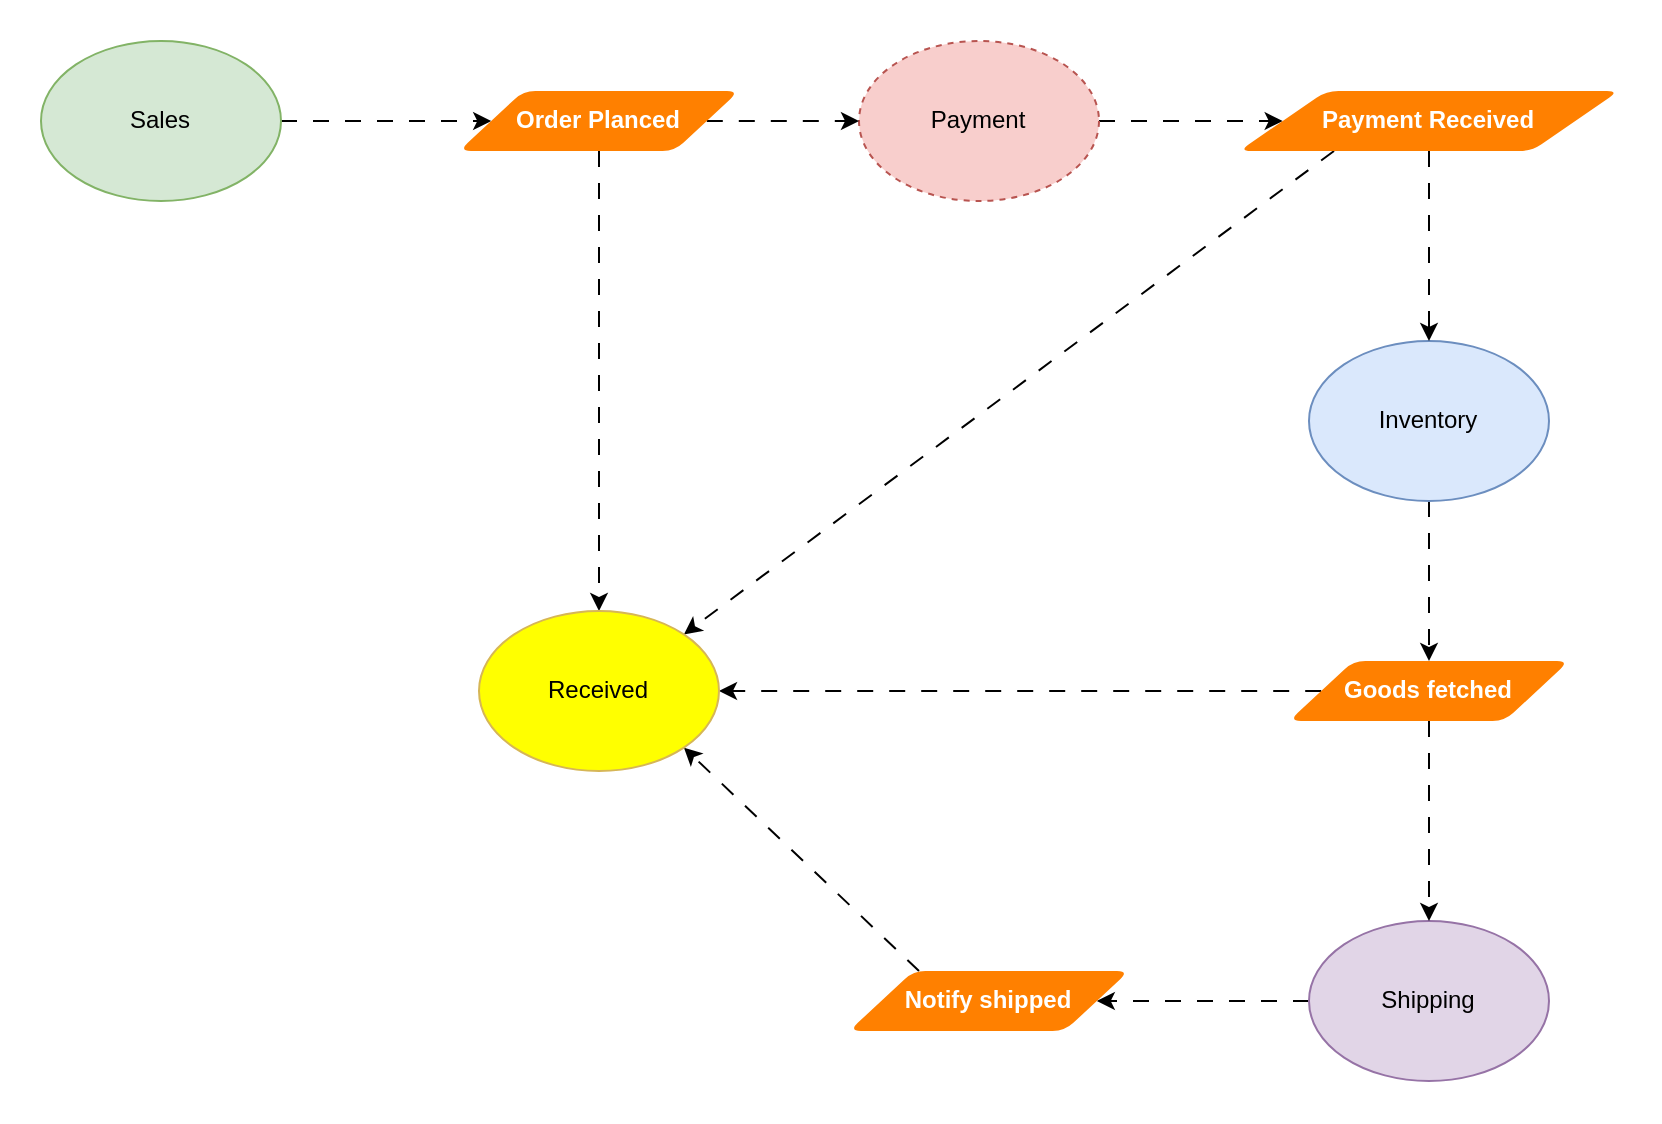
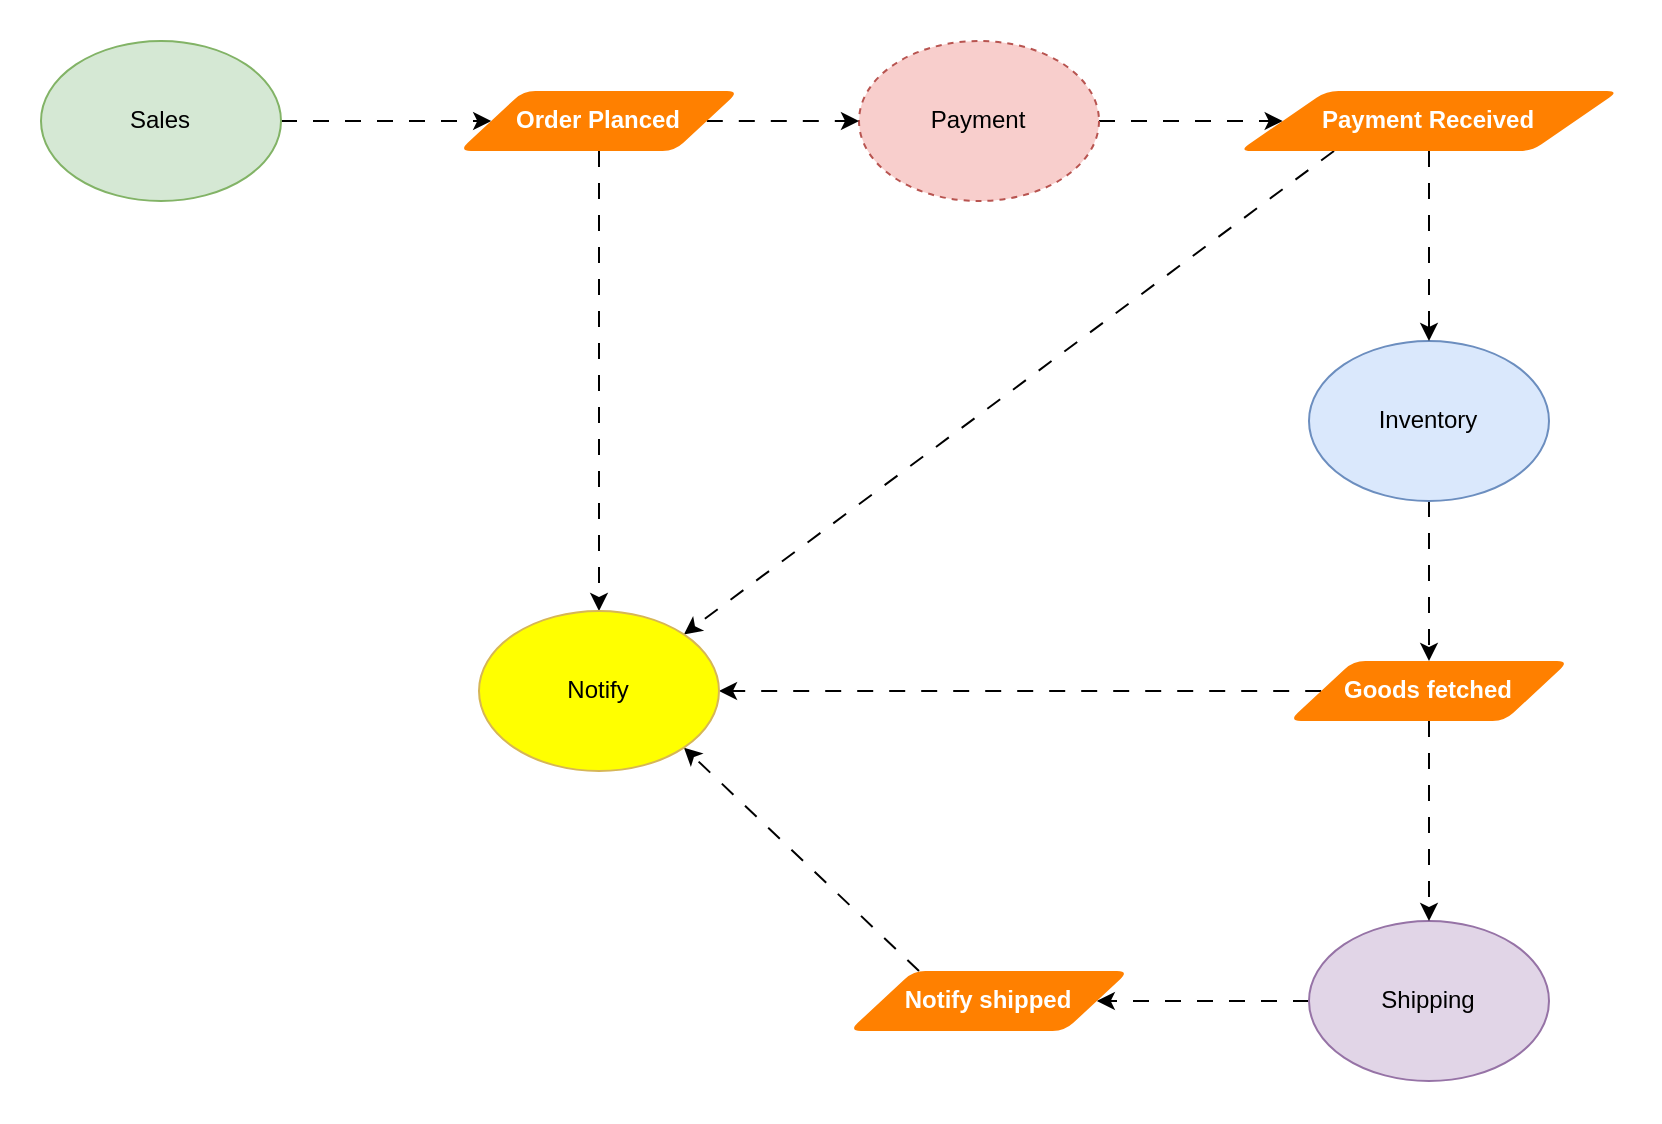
- <mxCell id="21" value="Received" style="ellipse;whiteSpace=wrap;html=1;fillColor=#FFFF00;strokeColor=#d6b656;" parent="1" vertex="1"><mxGeometry x="239" y="305" width="120" height="80" as="geometry" /></mxCell>
+ <mxCell id="21" value="Notify" style="ellipse;whiteSpace=wrap;html=1;fillColor=#FFFF00;strokeColor=#d6b656;" parent="1" vertex="1"><mxGeometry x="239" y="305" width="120" height="80" as="geometry" /></mxCell>
